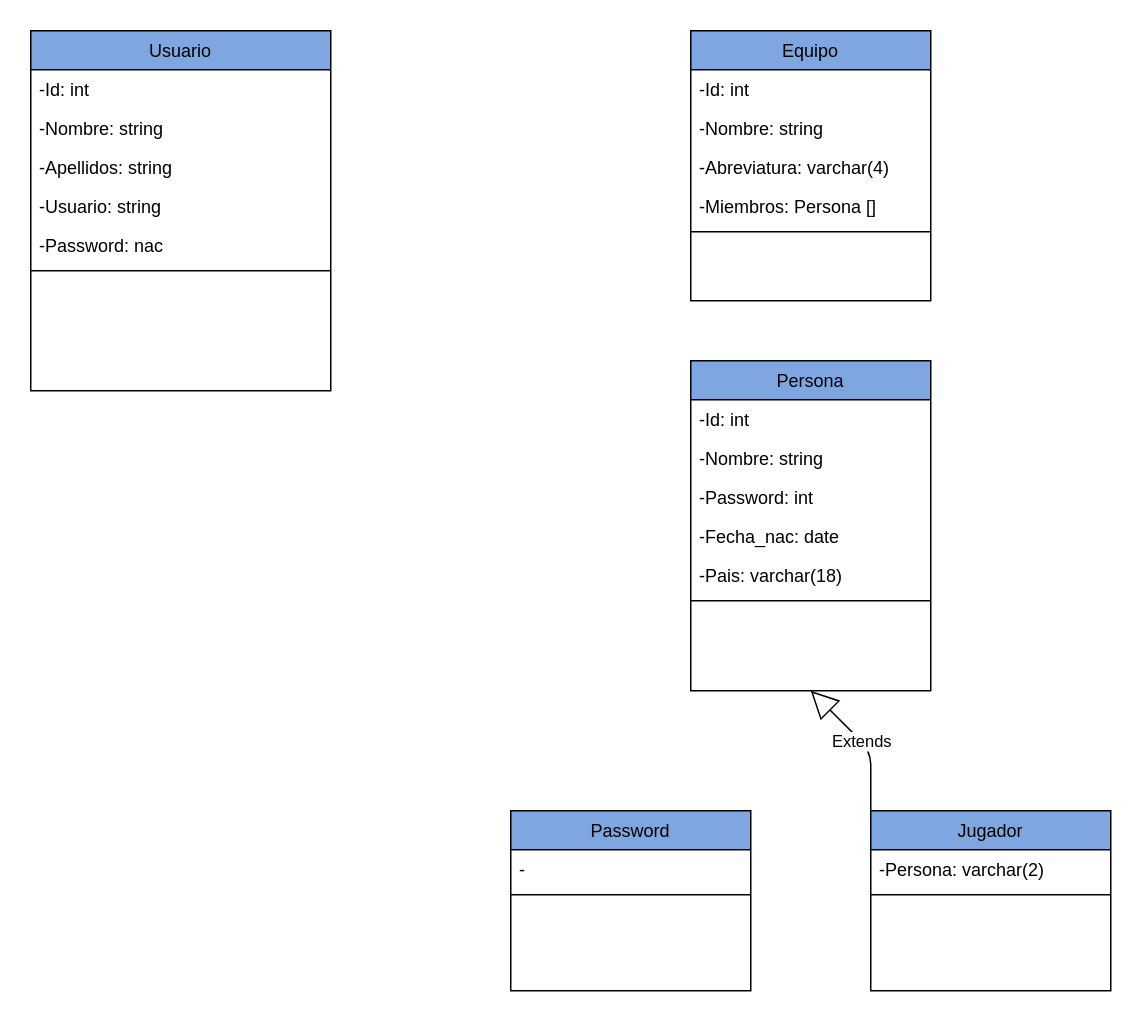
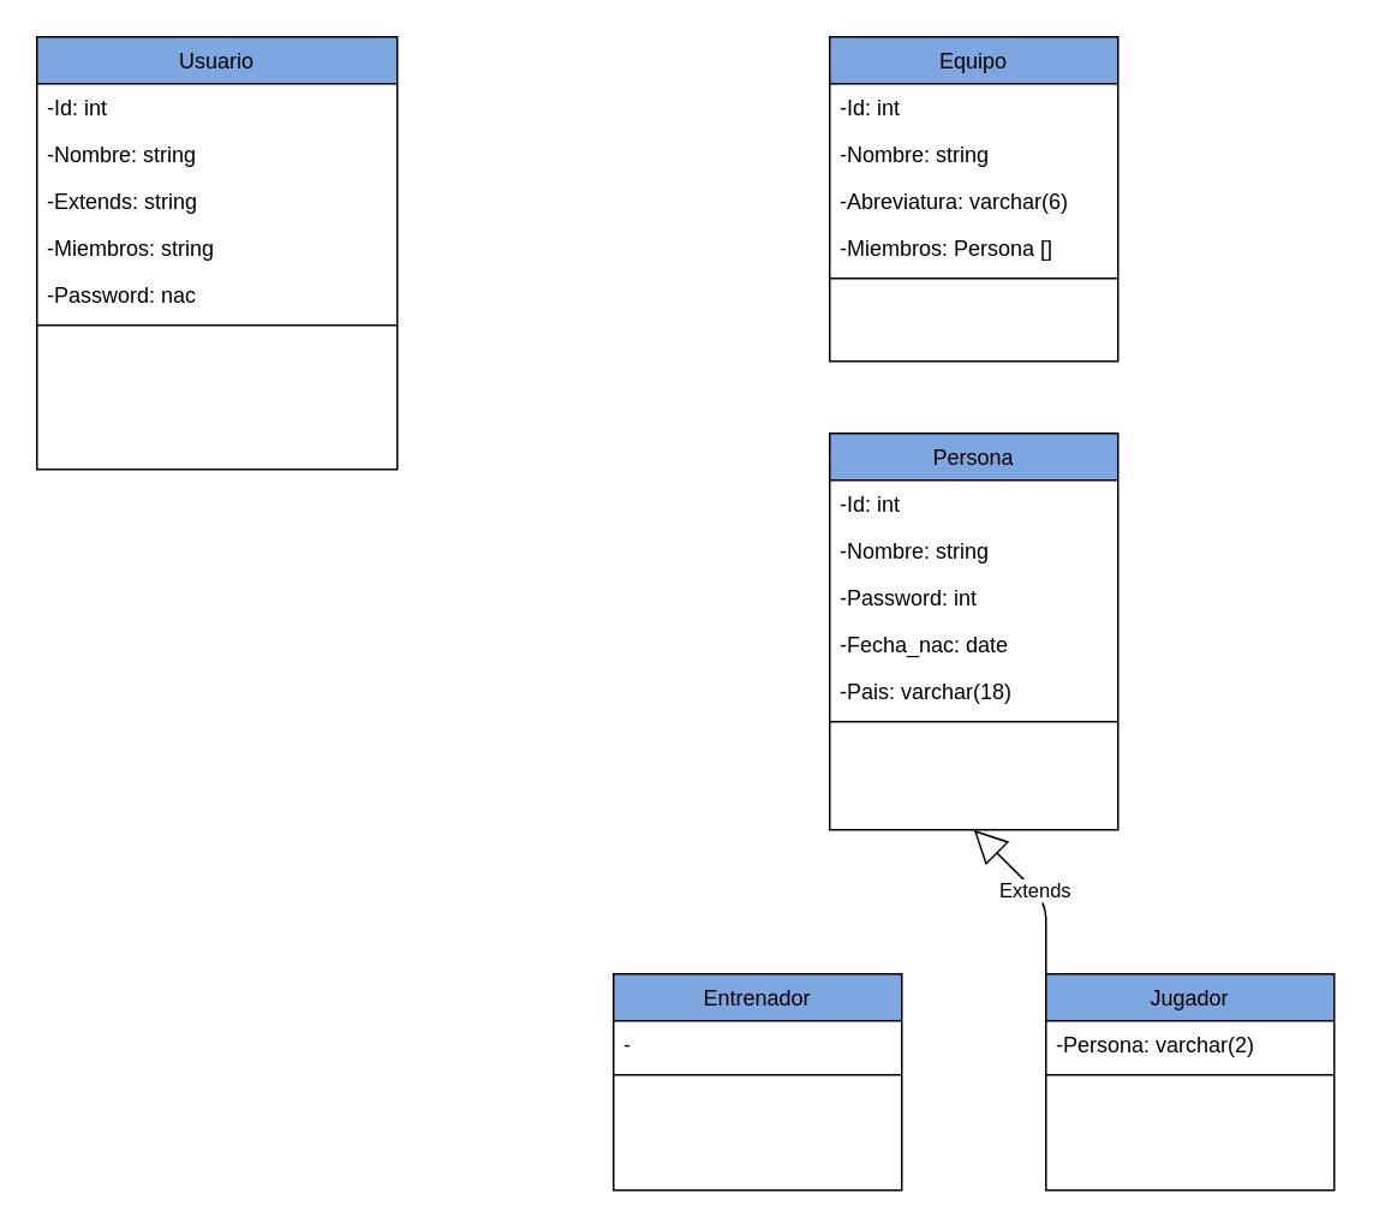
- <mxCell id="5" value="-Apellidos: string" style="text;align=left;verticalAlign=top;spacingLeft=4;spacingRight=4;overflow=hidden;rotatable=0;points=[[0,0.5],[1,0.5]];portConstraint=eastwest;shadow=0;html=0;rounded=0;" vertex="1" parent="2"><mxGeometry y="78" width="200" height="26" as="geometry" /></mxCell>
+ <mxCell id="5" value="-Extends: string" style="text;align=left;verticalAlign=top;spacingLeft=4;spacingRight=4;overflow=hidden;rotatable=0;points=[[0,0.5],[1,0.5]];portConstraint=eastwest;shadow=0;html=0;rounded=0;" vertex="1" parent="2"><mxGeometry y="78" width="200" height="26" as="geometry" /></mxCell>
- <mxCell id="15" value="-Abreviatura: varchar(4)" style="text;align=left;verticalAlign=top;spacingLeft=4;spacingRight=4;overflow=hidden;rotatable=0;points=[[0,0.5],[1,0.5]];portConstraint=eastwest;shadow=0;html=0;rounded=0;" vertex="1" parent="12"><mxGeometry y="78" width="160" height="26" as="geometry" /></mxCell>
+ <mxCell id="15" value="-Abreviatura: varchar(6)" style="text;align=left;verticalAlign=top;spacingLeft=4;spacingRight=4;overflow=hidden;rotatable=0;points=[[0,0.5],[1,0.5]];portConstraint=eastwest;shadow=0;html=0;rounded=0;" vertex="1" parent="12"><mxGeometry y="78" width="160" height="26" as="geometry" /></mxCell>
- <mxCell id="6" value="-Usuario: string" style="text;align=left;verticalAlign=top;spacingLeft=4;spacingRight=4;overflow=hidden;rotatable=0;points=[[0,0.5],[1,0.5]];portConstraint=eastwest;shadow=0;html=0;rounded=0;" vertex="1" parent="2"><mxGeometry y="104" width="200" height="26" as="geometry" /></mxCell>
+ <mxCell id="6" value="-Miembros: string" style="text;align=left;verticalAlign=top;spacingLeft=4;spacingRight=4;overflow=hidden;rotatable=0;points=[[0,0.5],[1,0.5]];portConstraint=eastwest;shadow=0;html=0;rounded=0;" vertex="1" parent="2"><mxGeometry y="104" width="200" height="26" as="geometry" /></mxCell>
- <mxCell id="18" value="Password" style="swimlane;fontStyle=0;align=center;verticalAlign=top;childLayout=stackLayout;horizontal=1;startSize=26;horizontalStack=0;resizeParent=1;resizeLast=0;collapsible=1;marginBottom=0;shadow=0;strokeWidth=1;rounded=0;fillColor=#7EA6E0;" vertex="1" parent="1"><mxGeometry x="340" y="540" width="160" height="120" as="geometry"><mxRectangle x="550" y="140" width="160" height="26" as="alternateBounds" /></mxGeometry></mxCell>
+ <mxCell id="18" value="Entrenador" style="swimlane;fontStyle=0;align=center;verticalAlign=top;childLayout=stackLayout;horizontal=1;startSize=26;horizontalStack=0;resizeParent=1;resizeLast=0;collapsible=1;marginBottom=0;shadow=0;strokeWidth=1;rounded=0;fillColor=#7EA6E0;" vertex="1" parent="1"><mxGeometry x="340" y="540" width="160" height="120" as="geometry"><mxRectangle x="550" y="140" width="160" height="26" as="alternateBounds" /></mxGeometry></mxCell>
